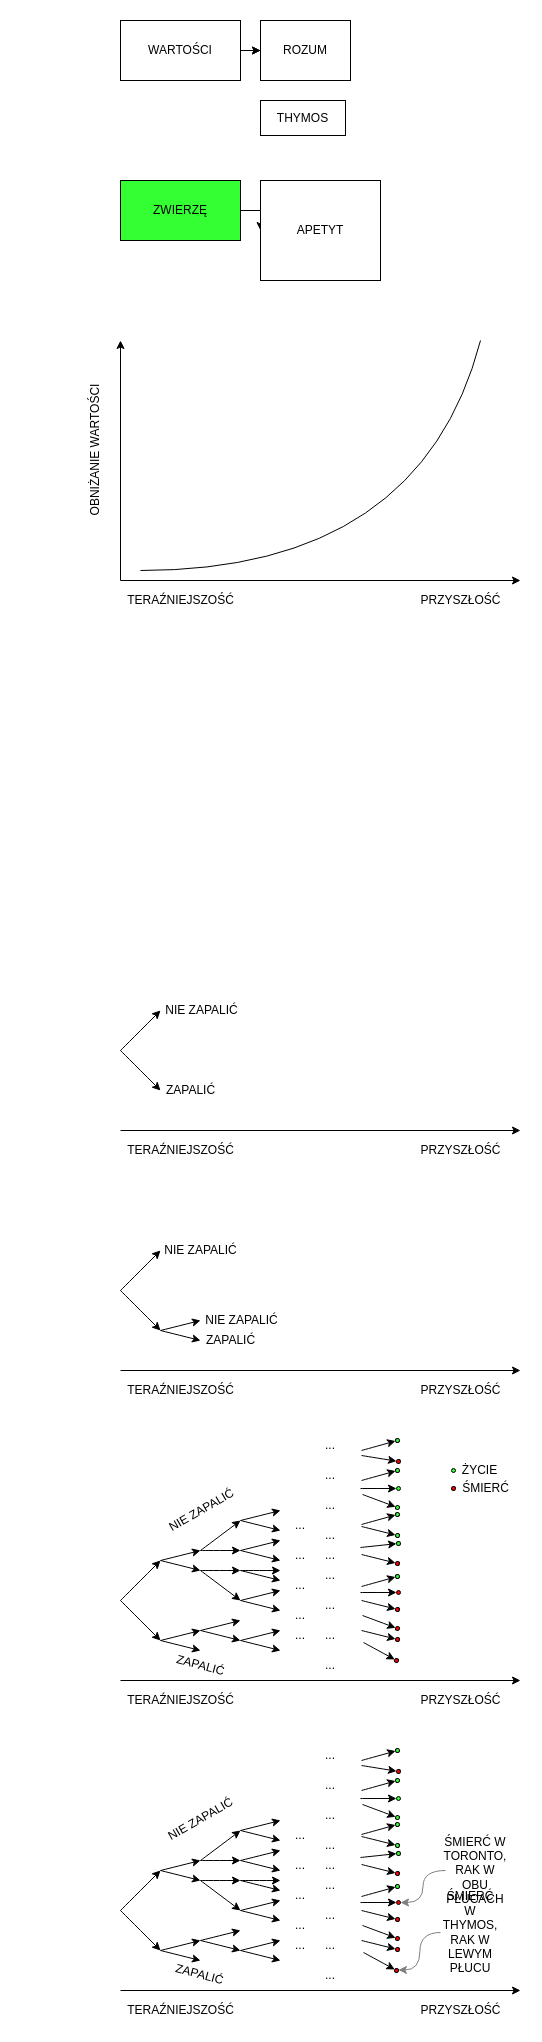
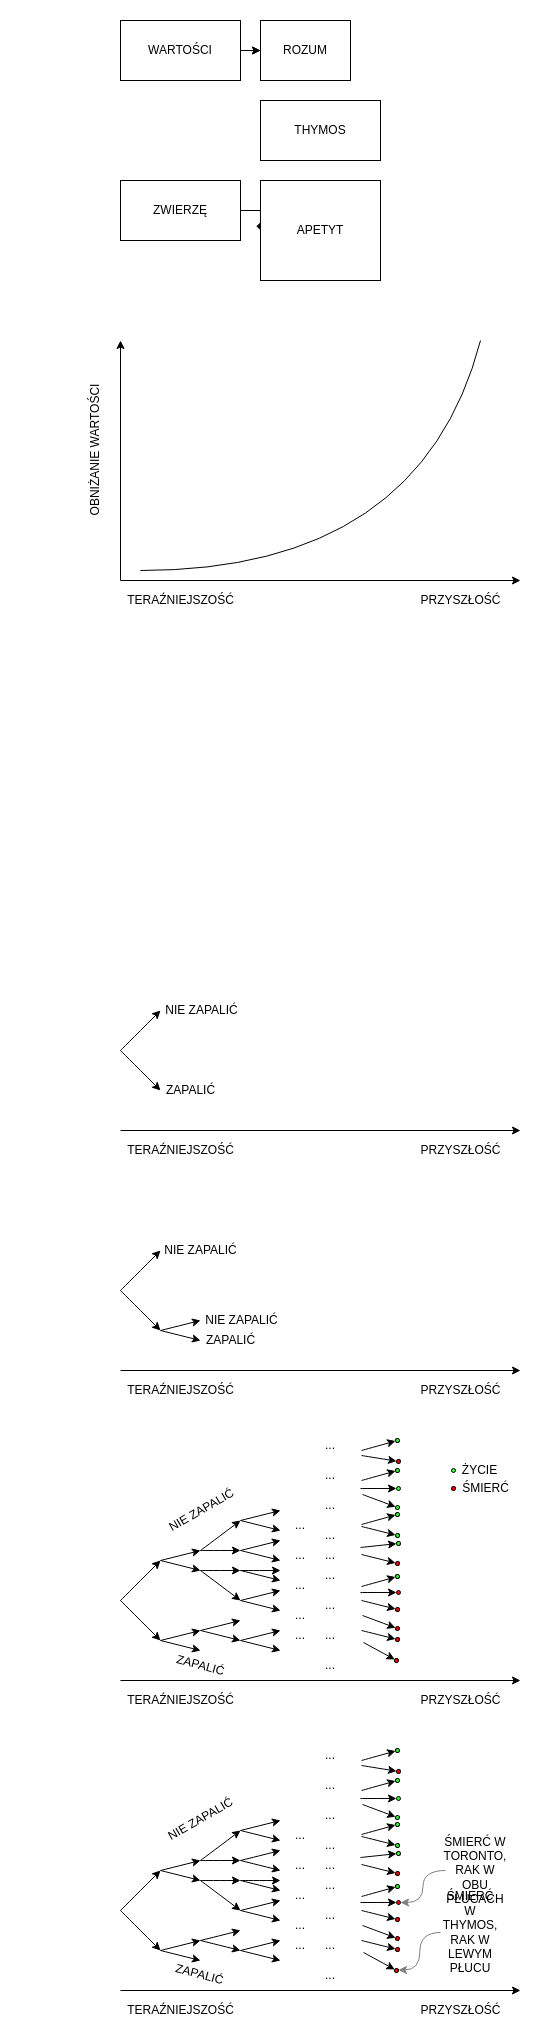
- <mxCell id="9" value="THYMOS" style="rounded=0;whiteSpace=wrap;html=1;" vertex="1" parent="1"><mxGeometry x="260" y="100" width="85" height="35" as="geometry" /></mxCell>
+ <mxCell id="9" value="THYMOS" style="rounded=0;whiteSpace=wrap;html=1;" vertex="1" parent="1"><mxGeometry x="260" y="100" width="120" height="60" as="geometry" /></mxCell>
- <mxCell id="6" value="ZWIERZĘ" style="rounded=0;whiteSpace=wrap;html=1;fillColor=#33ff33;" vertex="1" parent="1"><mxGeometry x="120" y="180" width="120" height="60" as="geometry" /></mxCell>
+ <mxCell id="6" value="ZWIERZĘ" style="rounded=0;whiteSpace=wrap;html=1;" vertex="1" parent="1"><mxGeometry x="120" y="180" width="120" height="60" as="geometry" /></mxCell>
- <mxCell id="5" style="edgeStyle=orthogonalEdgeStyle;rounded=0;orthogonalLoop=1;jettySize=auto;html=1;exitX=1;exitY=0.5;exitDx=0;exitDy=0;entryX=0;entryY=0.5;entryDx=0;entryDy=0;" edge="1" parent="1" source="6" target="8"><mxGeometry relative="1" as="geometry" /></mxCell>
+ <mxCell id="5" style="edgeStyle=orthogonalEdgeStyle;rounded=0;orthogonalLoop=1;jettySize=auto;html=1;exitX=1;exitY=0.5;exitDx=0;exitDy=0;entryX=0;entryY=0.5;entryDx=0;entryDy=0;endArrow=diamond;" edge="1" parent="1" source="6" target="8"><mxGeometry relative="1" as="geometry" /></mxCell>
